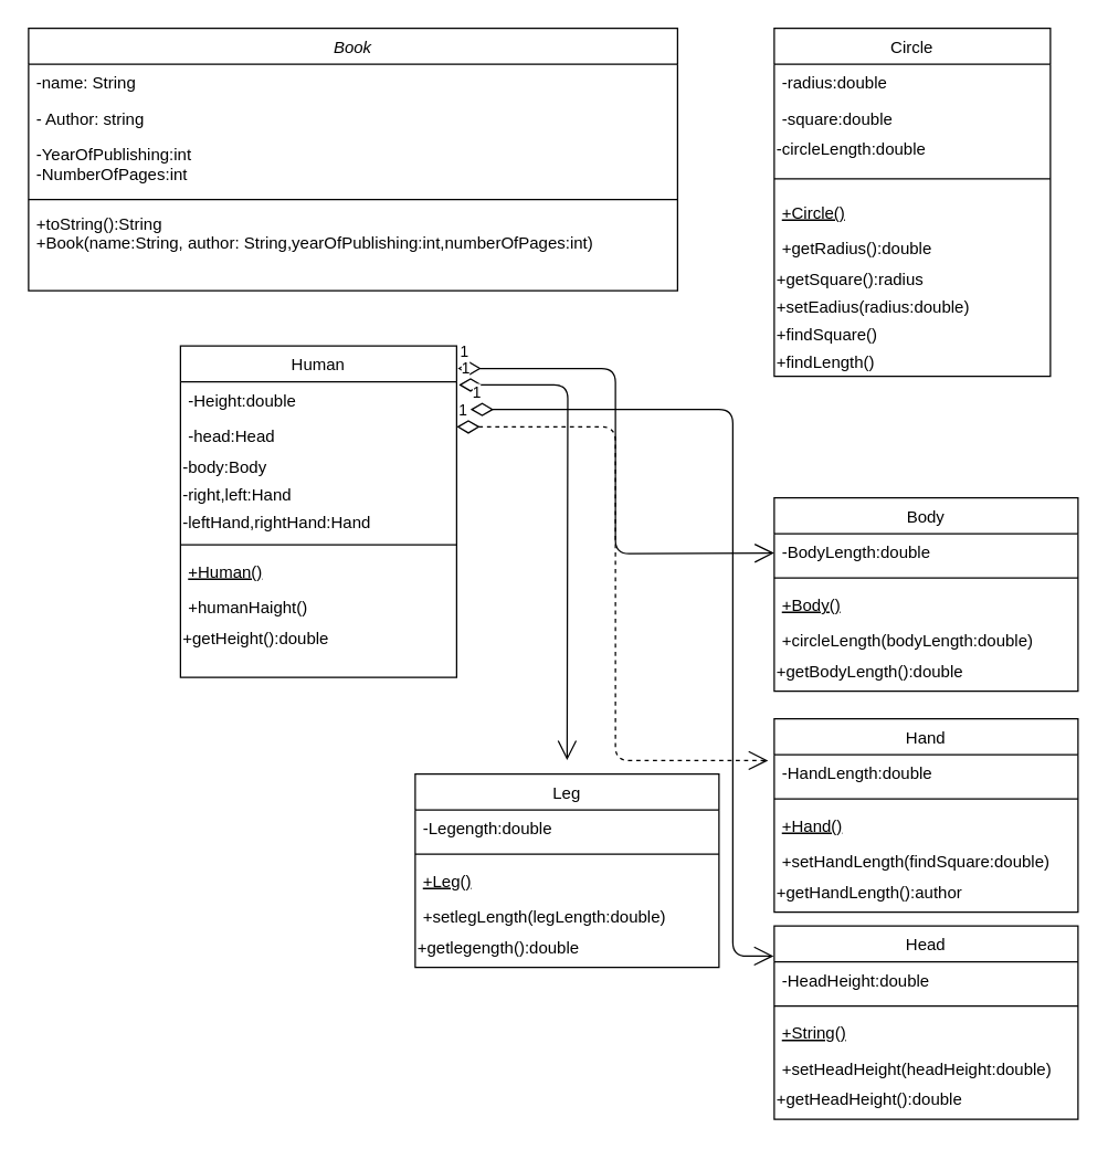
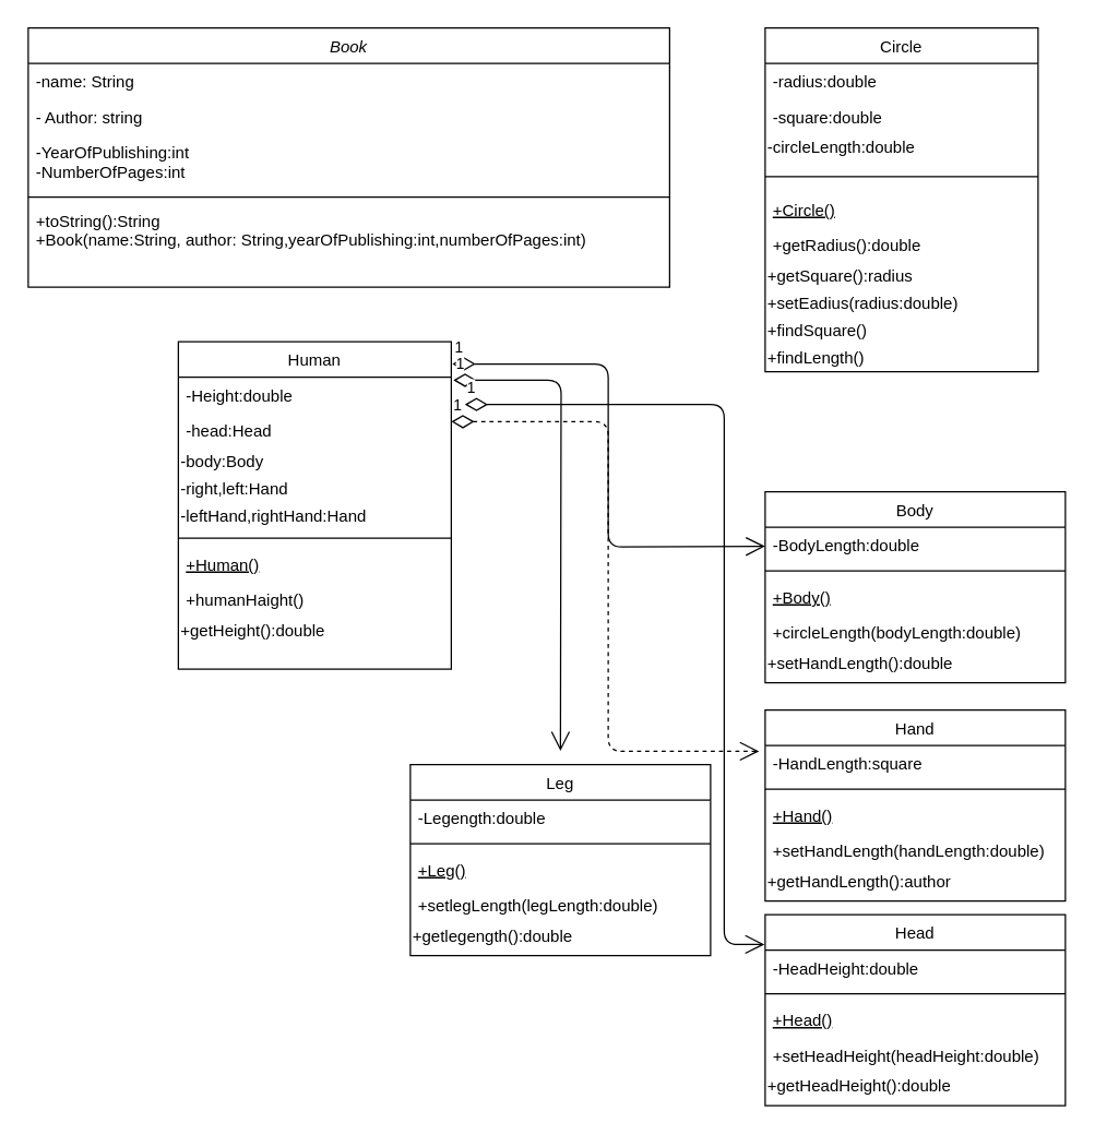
- <mxCell id="24" value="+getBodyLength():double" style="text;html=1;align=left;verticalAlign=middle;resizable=0;points=[];autosize=1;" vertex="1" parent="19"><mxGeometry y="116" width="220" height="20" as="geometry" /></mxCell>
+ <mxCell id="24" value="+setHandLength():double" style="text;html=1;align=left;verticalAlign=middle;resizable=0;points=[];autosize=1;" vertex="1" parent="19"><mxGeometry y="116" width="220" height="20" as="geometry" /></mxCell>
- <mxCell id="37" value="-HandLength:double" style="text;align=left;verticalAlign=top;spacingLeft=4;spacingRight=4;overflow=hidden;rotatable=0;points=[[0,0.5],[1,0.5]];portConstraint=eastwest;" vertex="1" parent="36"><mxGeometry y="26" width="220" height="26" as="geometry" /></mxCell>
+ <mxCell id="37" value="-HandLength:square" style="text;align=left;verticalAlign=top;spacingLeft=4;spacingRight=4;overflow=hidden;rotatable=0;points=[[0,0.5],[1,0.5]];portConstraint=eastwest;" vertex="1" parent="36"><mxGeometry y="26" width="220" height="26" as="geometry" /></mxCell>
- <mxCell id="40" value="+setHandLength(findSquare:double)" style="text;align=left;verticalAlign=top;spacingLeft=4;spacingRight=4;overflow=hidden;rotatable=0;points=[[0,0.5],[1,0.5]];portConstraint=eastwest;" vertex="1" parent="36"><mxGeometry y="90" width="220" height="26" as="geometry" /></mxCell>
+ <mxCell id="40" value="+setHandLength(handLength:double)" style="text;align=left;verticalAlign=top;spacingLeft=4;spacingRight=4;overflow=hidden;rotatable=0;points=[[0,0.5],[1,0.5]];portConstraint=eastwest;" vertex="1" parent="36"><mxGeometry y="90" width="220" height="26" as="geometry" /></mxCell>
- <mxCell id="45" value="+String()" style="text;align=left;verticalAlign=top;spacingLeft=4;spacingRight=4;overflow=hidden;rotatable=0;points=[[0,0.5],[1,0.5]];portConstraint=eastwest;fontStyle=4" vertex="1" parent="42"><mxGeometry y="64" width="220" height="26" as="geometry" /></mxCell>
+ <mxCell id="45" value="+Head()" style="text;align=left;verticalAlign=top;spacingLeft=4;spacingRight=4;overflow=hidden;rotatable=0;points=[[0,0.5],[1,0.5]];portConstraint=eastwest;fontStyle=4" vertex="1" parent="42"><mxGeometry y="64" width="220" height="26" as="geometry" /></mxCell>
